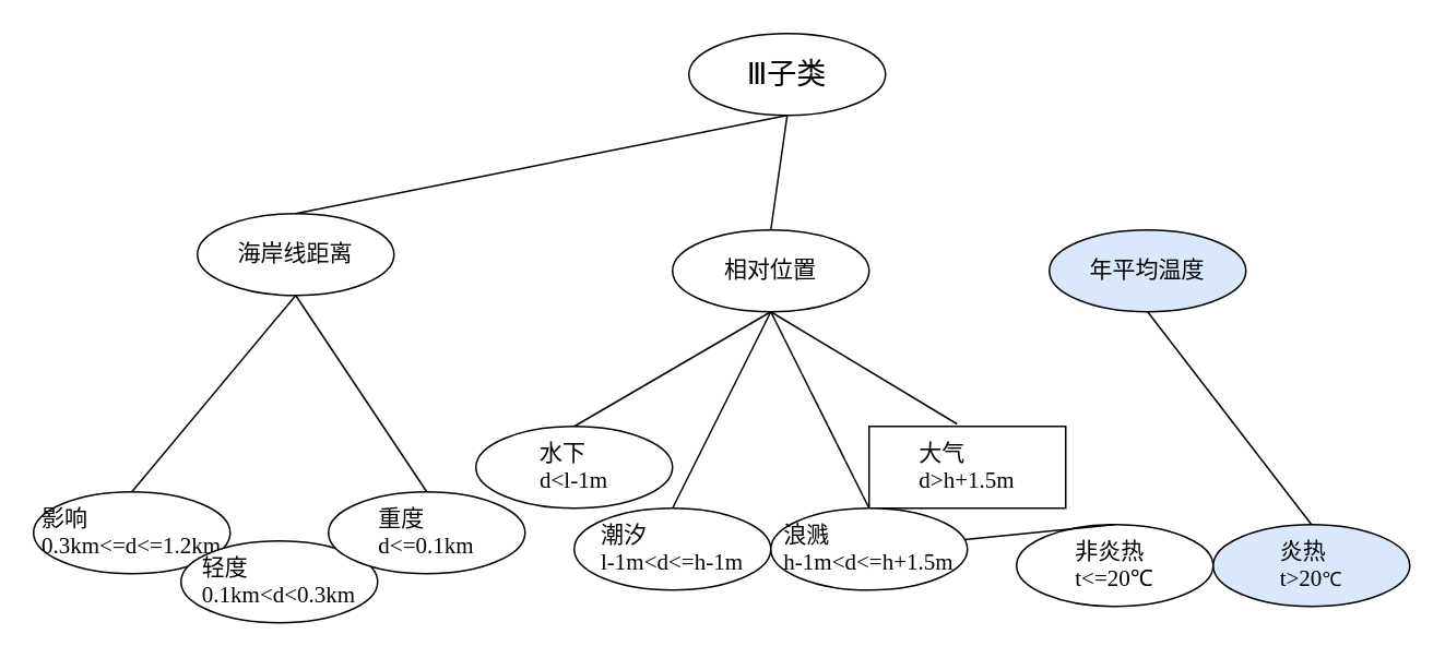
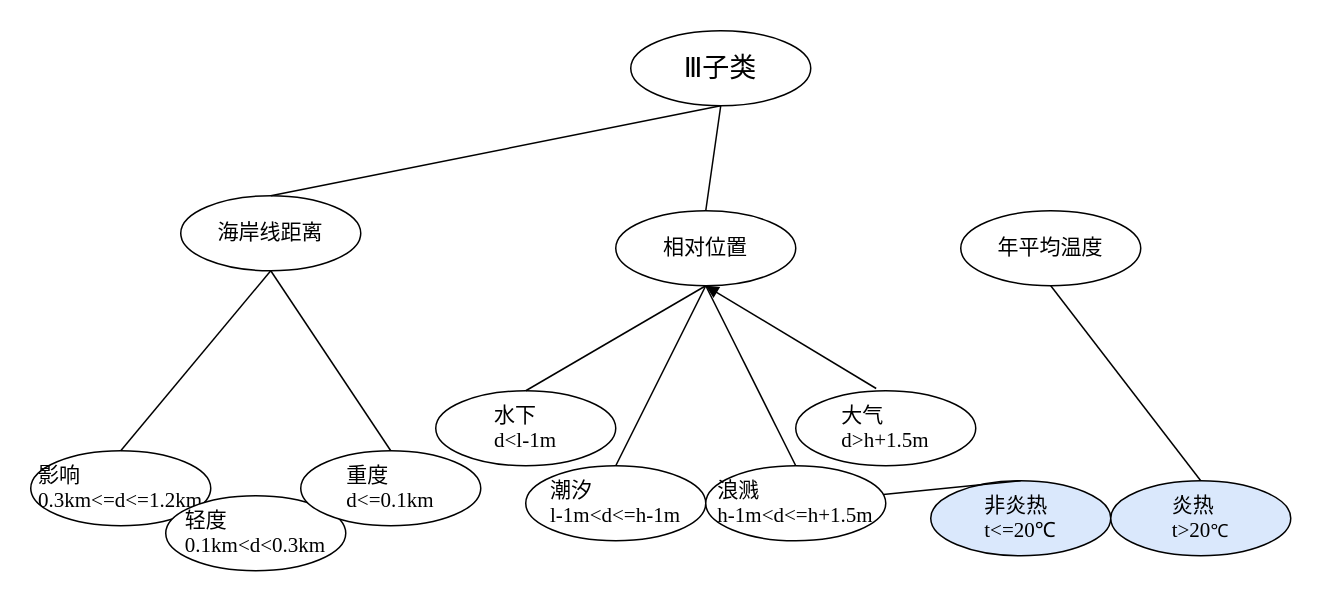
- <mxCell id="16" value="&lt;p class=&quot;MsoNormal&quot; style=&quot;margin: 0pt 0pt 0.0pt ; text-align: justify ; font-family: &amp;#34;times new roman&amp;#34;&quot;&gt;&lt;font style=&quot;font-size: 14px&quot;&gt;年平均温度&lt;/font&gt;&lt;/p&gt;" style="ellipse;whiteSpace=wrap;html=1;fillColor=#dae8fc;" parent="1" vertex="1"><mxGeometry x="640" y="140" width="120" height="50" as="geometry" /></mxCell>
+ <mxCell id="16" value="&lt;p class=&quot;MsoNormal&quot; style=&quot;margin: 0pt 0pt 0.0pt ; text-align: justify ; font-family: &amp;#34;times new roman&amp;#34;&quot;&gt;&lt;font style=&quot;font-size: 14px&quot;&gt;年平均温度&lt;/font&gt;&lt;/p&gt;" style="ellipse;whiteSpace=wrap;html=1;" parent="1" vertex="1"><mxGeometry x="640" y="140" width="120" height="50" as="geometry" /></mxCell>
- <mxCell id="15" value="" style="endArrow=none;html=1;fontSize=14;entryX=0.5;entryY=1;entryDx=0;entryDy=0;exitX=0.447;exitY=-0.03;exitDx=0;exitDy=0;exitPerimeter=0;" parent="1" source="13" target="4" edge="1"><mxGeometry width="50" height="50" relative="1" as="geometry"><mxPoint x="790" y="180" as="sourcePoint" /><mxPoint x="840" y="130" as="targetPoint" /></mxGeometry></mxCell>
+ <mxCell id="15" value="" style="endArrow=block;html=1;fontSize=14;entryX=0.5;entryY=1;entryDx=0;entryDy=0;exitX=0.447;exitY=-0.03;exitDx=0;exitDy=0;exitPerimeter=0;" parent="1" source="13" target="4" edge="1"><mxGeometry width="50" height="50" relative="1" as="geometry"><mxPoint x="790" y="180" as="sourcePoint" /><mxPoint x="840" y="130" as="targetPoint" /></mxGeometry></mxCell>
- <mxCell id="13" value="&lt;p class=&quot;MsoNormal&quot; style=&quot;margin: 0pt 0pt 0.0pt ; text-align: justify ; font-family: &amp;#34;times new roman&amp;#34;&quot;&gt;&lt;span style=&quot;font-size: 14px&quot;&gt;大气&lt;/span&gt;&lt;/p&gt;&lt;p class=&quot;MsoNormal&quot; style=&quot;margin: 0pt 0pt 0.0pt ; text-align: justify ; font-family: &amp;#34;times new roman&amp;#34;&quot;&gt;&lt;span style=&quot;font-size: 14px&quot;&gt;d&amp;gt;h+1.5m&lt;/span&gt;&lt;span style=&quot;font-size: 14px&quot;&gt;&lt;br&gt;&lt;/span&gt;&lt;/p&gt;" style="whiteSpace=wrap;html=1;rounded=0;" parent="1" vertex="1"><mxGeometry x="530" y="260" width="120" height="50" as="geometry" /></mxCell>
+ <mxCell id="13" value="&lt;p class=&quot;MsoNormal&quot; style=&quot;margin: 0pt 0pt 0.0pt ; text-align: justify ; font-family: &amp;#34;times new roman&amp;#34;&quot;&gt;&lt;span style=&quot;font-size: 14px&quot;&gt;大气&lt;/span&gt;&lt;/p&gt;&lt;p class=&quot;MsoNormal&quot; style=&quot;margin: 0pt 0pt 0.0pt ; text-align: justify ; font-family: &amp;#34;times new roman&amp;#34;&quot;&gt;&lt;span style=&quot;font-size: 14px&quot;&gt;d&amp;gt;h+1.5m&lt;/span&gt;&lt;span style=&quot;font-size: 14px&quot;&gt;&lt;br&gt;&lt;/span&gt;&lt;/p&gt;" style="ellipse;whiteSpace=wrap;html=1;" parent="1" vertex="1"><mxGeometry x="530" y="260" width="120" height="50" as="geometry" /></mxCell>
- <mxCell id="17" value="&lt;p class=&quot;MsoNormal&quot; style=&quot;margin: 0pt 0pt 0.0pt ; text-align: justify ; font-family: &amp;#34;times new roman&amp;#34;&quot;&gt;&lt;span style=&quot;font-size: 14px&quot;&gt;非炎热&lt;/span&gt;&lt;/p&gt;&lt;p class=&quot;MsoNormal&quot; style=&quot;margin: 0pt 0pt 0.0pt ; text-align: justify ; font-family: &amp;#34;times new roman&amp;#34;&quot;&gt;&lt;span style=&quot;font-size: 14px&quot;&gt;t&amp;lt;=20&lt;/span&gt;&lt;span style=&quot;font-family: &amp;#34;ar pl ukai cn&amp;#34;&quot;&gt;&lt;font style=&quot;font-size: 14px&quot;&gt;℃&lt;/font&gt;&lt;/span&gt;&lt;/p&gt;" style="ellipse;whiteSpace=wrap;html=1;" parent="1" vertex="1"><mxGeometry x="620" y="320" width="120" height="50" as="geometry" /></mxCell>
+ <mxCell id="17" value="&lt;p class=&quot;MsoNormal&quot; style=&quot;margin: 0pt 0pt 0.0pt ; text-align: justify ; font-family: &amp;#34;times new roman&amp;#34;&quot;&gt;&lt;span style=&quot;font-size: 14px&quot;&gt;非炎热&lt;/span&gt;&lt;/p&gt;&lt;p class=&quot;MsoNormal&quot; style=&quot;margin: 0pt 0pt 0.0pt ; text-align: justify ; font-family: &amp;#34;times new roman&amp;#34;&quot;&gt;&lt;span style=&quot;font-size: 14px&quot;&gt;t&amp;lt;=20&lt;/span&gt;&lt;span style=&quot;font-family: &amp;#34;ar pl ukai cn&amp;#34;&quot;&gt;&lt;font style=&quot;font-size: 14px&quot;&gt;℃&lt;/font&gt;&lt;/span&gt;&lt;/p&gt;" style="ellipse;whiteSpace=wrap;html=1;fillColor=#dae8fc;" parent="1" vertex="1"><mxGeometry x="620" y="320" width="120" height="50" as="geometry" /></mxCell>
